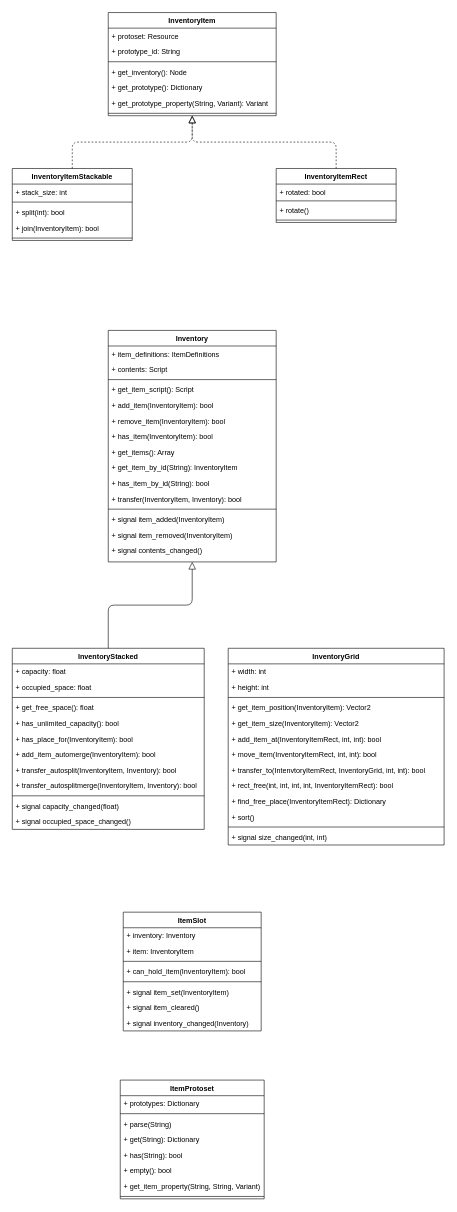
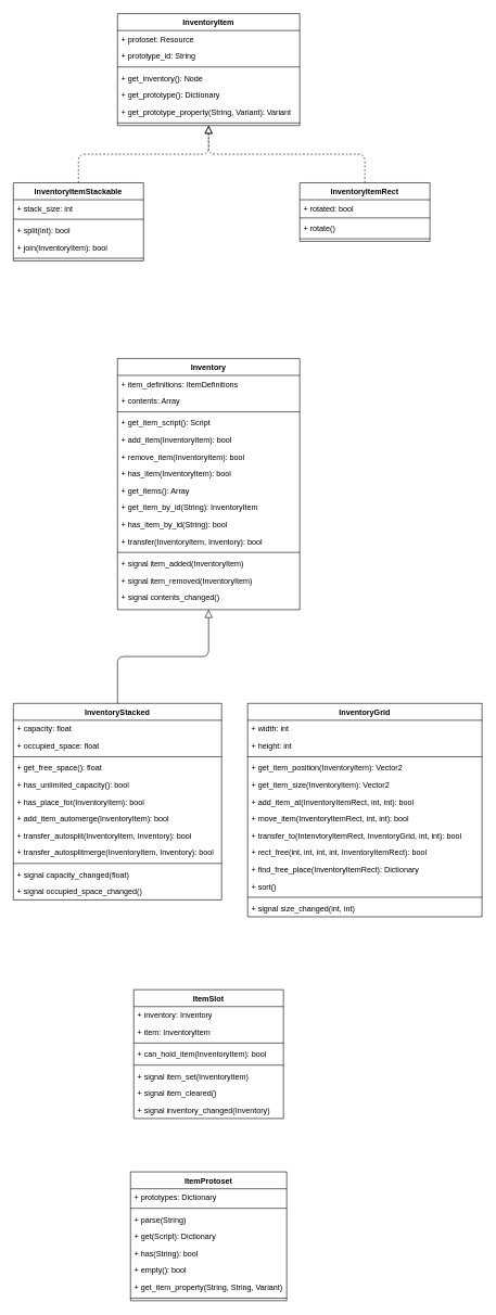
- <mxCell id="25" value="+ contents: Script" style="text;strokeColor=none;fillColor=none;align=left;verticalAlign=top;spacingLeft=4;spacingRight=4;overflow=hidden;rotatable=0;points=[[0,0.5],[1,0.5]];portConstraint=eastwest;" parent="23" vertex="1"><mxGeometry y="52" width="280" height="26" as="geometry" /></mxCell>
+ <mxCell id="25" value="+ contents: Array" style="text;strokeColor=none;fillColor=none;align=left;verticalAlign=top;spacingLeft=4;spacingRight=4;overflow=hidden;rotatable=0;points=[[0,0.5],[1,0.5]];portConstraint=eastwest;" parent="23" vertex="1"><mxGeometry y="52" width="280" height="26" as="geometry" /></mxCell>
- <mxCell id="80" value="+ get(String): Dictionary" style="text;strokeColor=none;fillColor=none;align=left;verticalAlign=top;spacingLeft=4;spacingRight=4;overflow=hidden;rotatable=0;points=[[0,0.5],[1,0.5]];portConstraint=eastwest;" parent="76" vertex="1"><mxGeometry y="86" width="240" height="26" as="geometry" /></mxCell>
+ <mxCell id="80" value="+ get(Script): Dictionary" style="text;strokeColor=none;fillColor=none;align=left;verticalAlign=top;spacingLeft=4;spacingRight=4;overflow=hidden;rotatable=0;points=[[0,0.5],[1,0.5]];portConstraint=eastwest;" parent="76" vertex="1"><mxGeometry y="86" width="240" height="26" as="geometry" /></mxCell>
